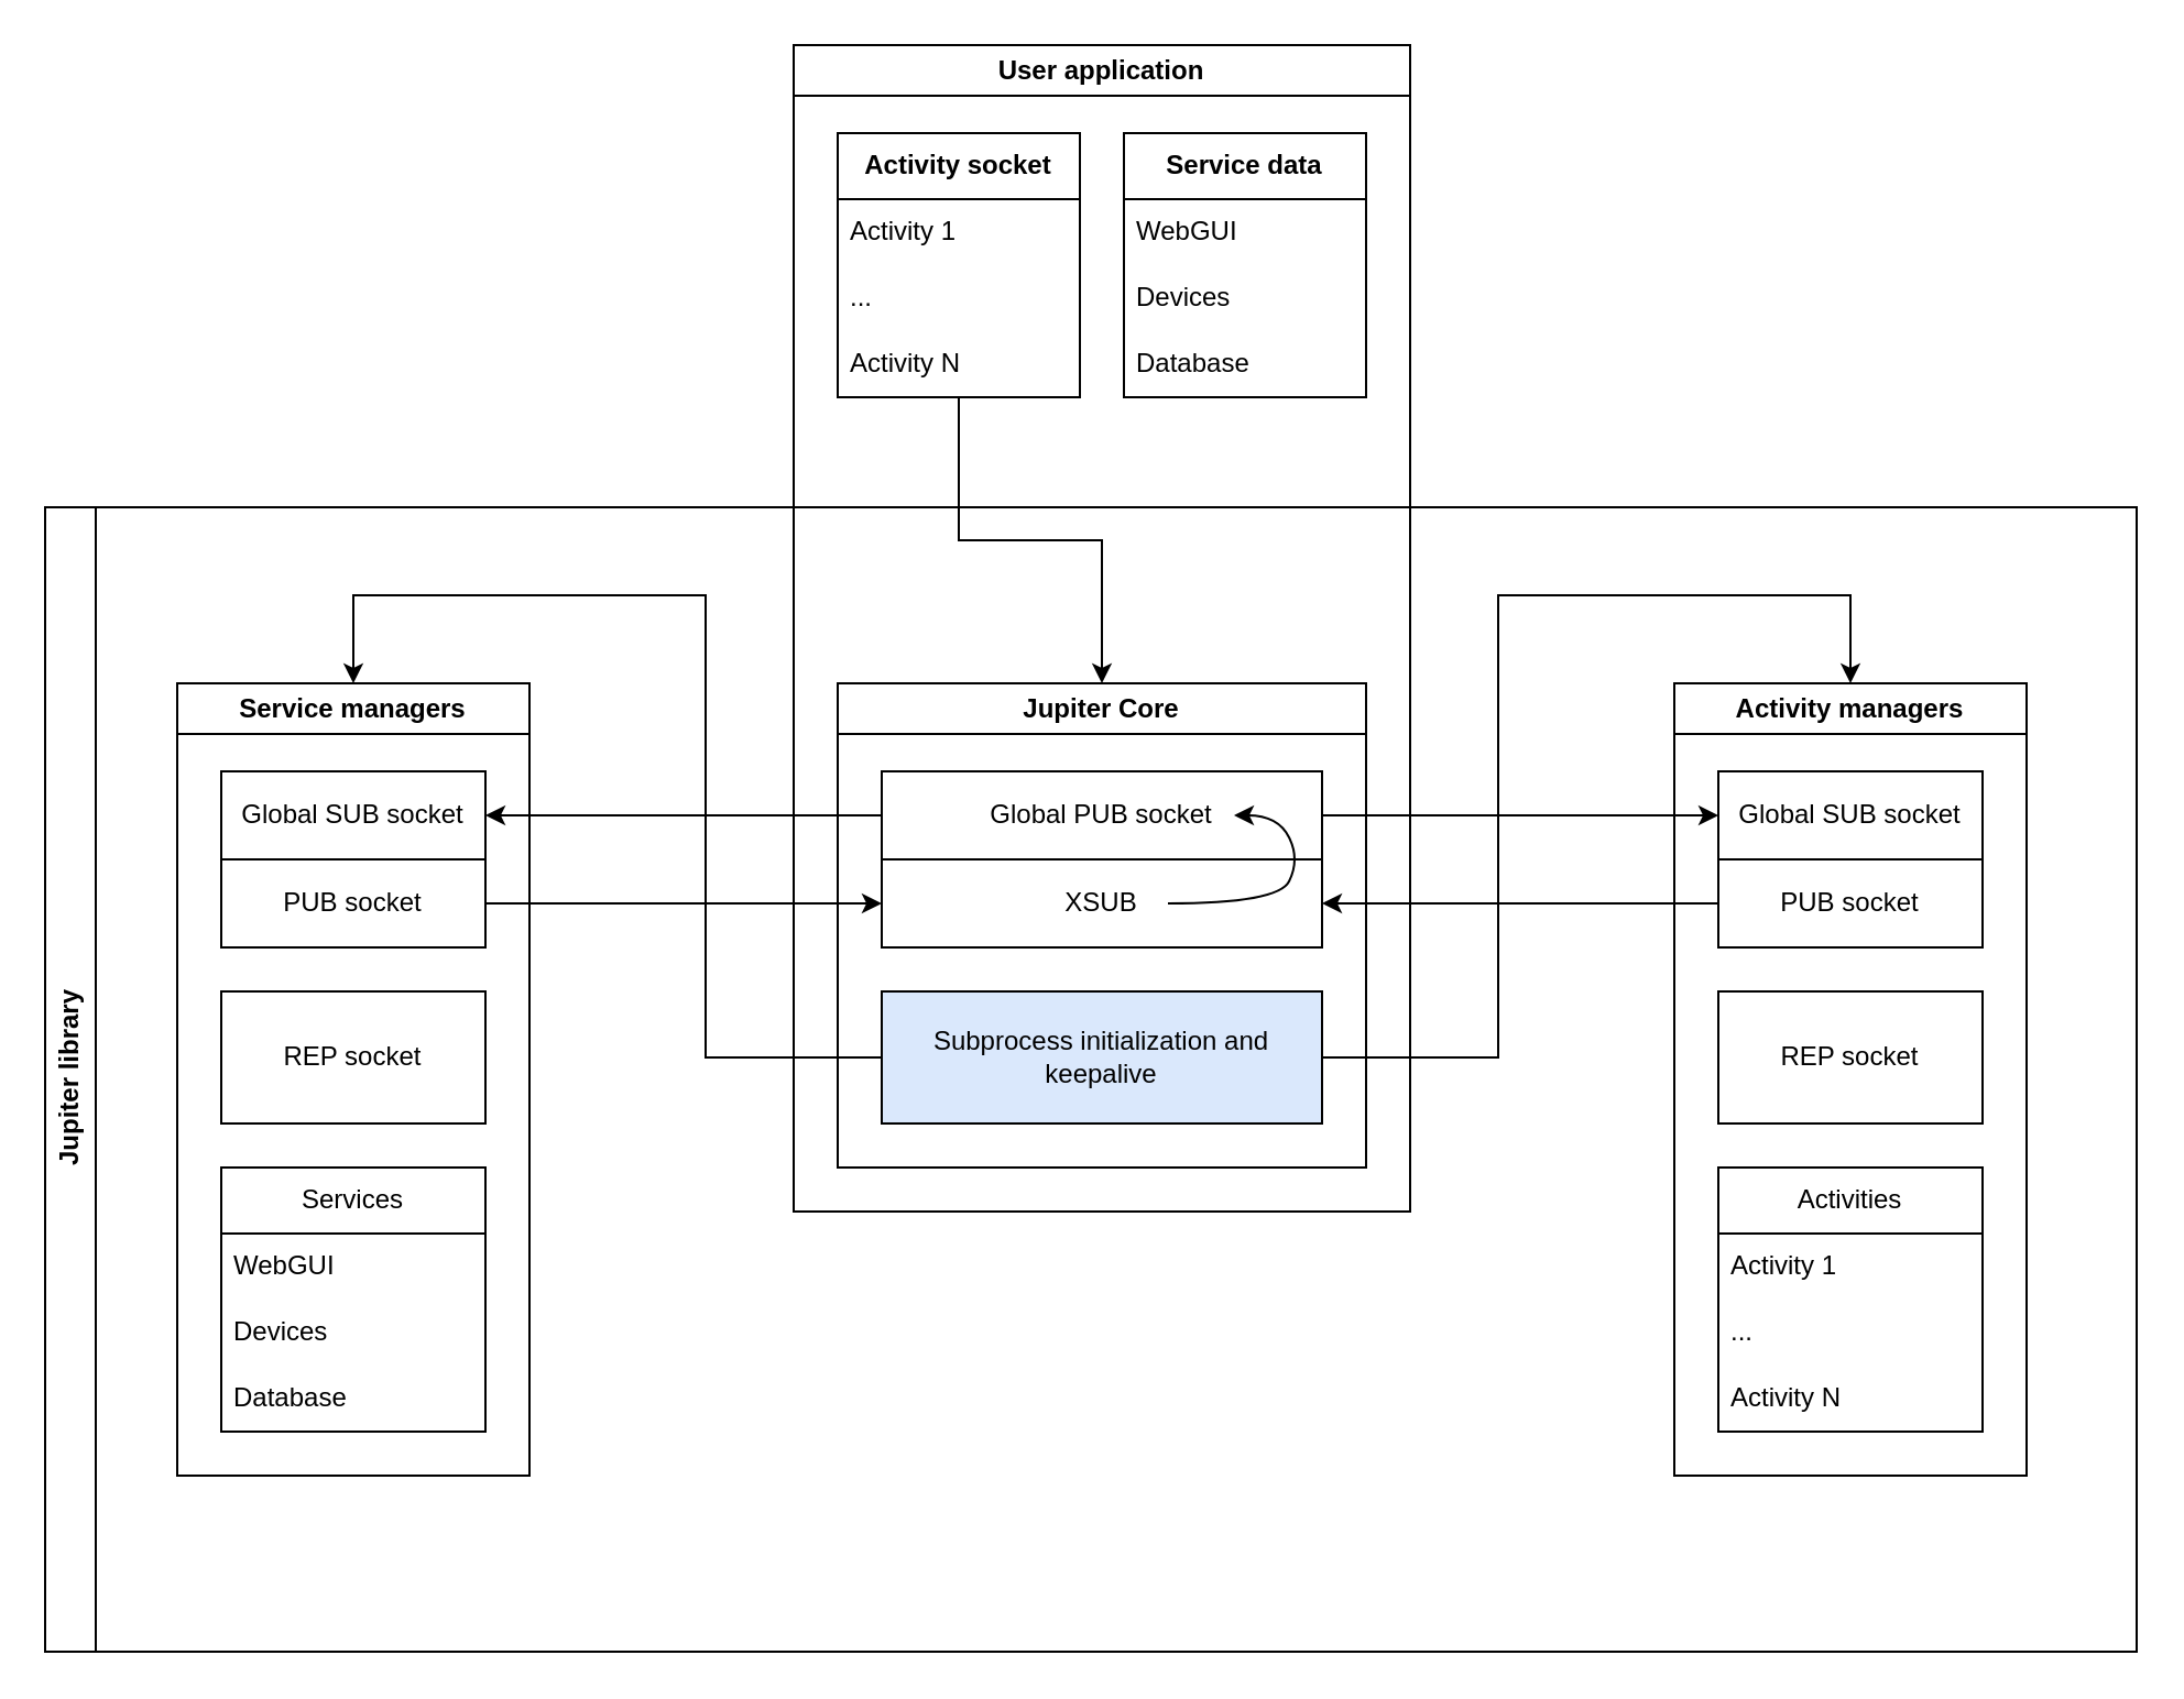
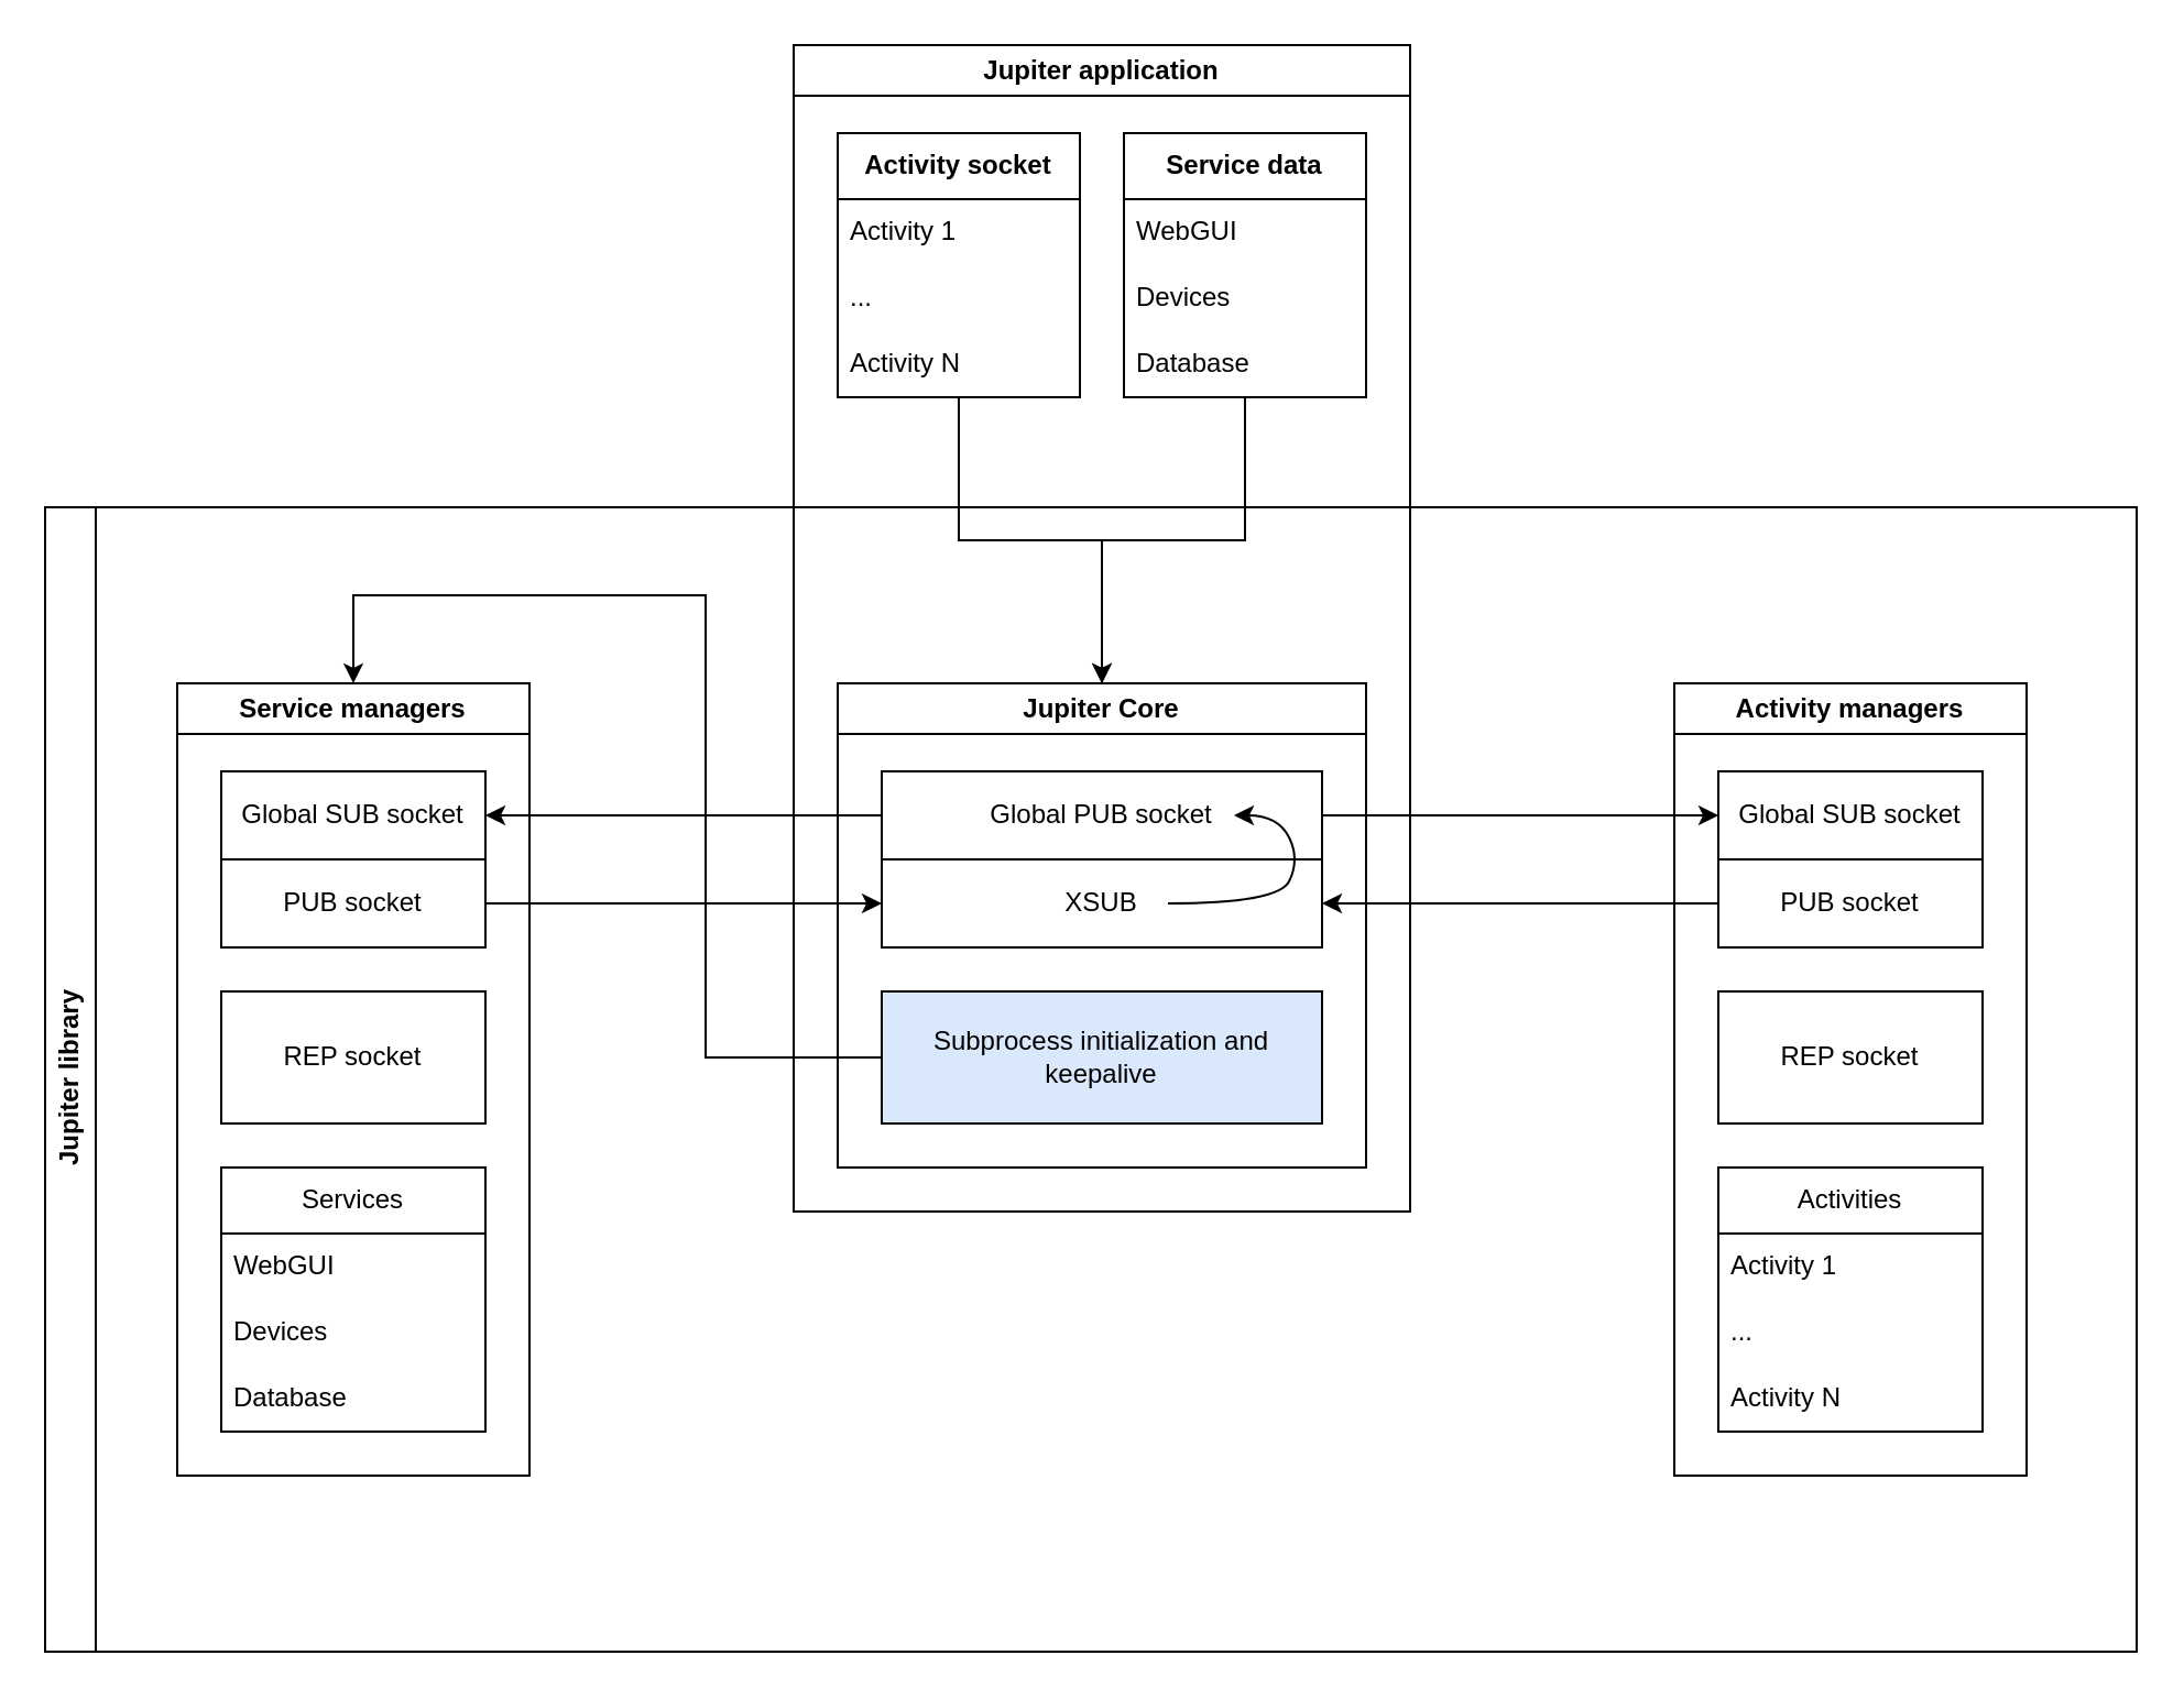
- <mxCell id="2" value="User application" style="swimlane;whiteSpace=wrap;html=1;" vertex="1" parent="1"><mxGeometry x="360" y="20" width="280" height="530" as="geometry" /></mxCell>
+ <mxCell id="2" value="Jupiter application" style="swimlane;whiteSpace=wrap;html=1;" vertex="1" parent="1"><mxGeometry x="360" y="20" width="280" height="530" as="geometry" /></mxCell>
+ <mxCell id="40" style="edgeStyle=orthogonalEdgeStyle;rounded=0;orthogonalLoop=1;jettySize=auto;html=1;entryX=0.5;entryY=0;entryDx=0;entryDy=0;" edge="1" parent="1" source="7" target="12"><mxGeometry relative="1" as="geometry" /></mxCell>
- <mxCell id="37" style="edgeStyle=orthogonalEdgeStyle;rounded=0;orthogonalLoop=1;jettySize=auto;html=1;entryX=0.5;entryY=0;entryDx=0;entryDy=0;" edge="1" parent="11" source="15" target="17"><mxGeometry relative="1" as="geometry"><Array as="points"><mxPoint x="660" y="250" /><mxPoint x="660" y="40" /><mxPoint x="820" y="40" /></Array></mxGeometry></mxCell>
